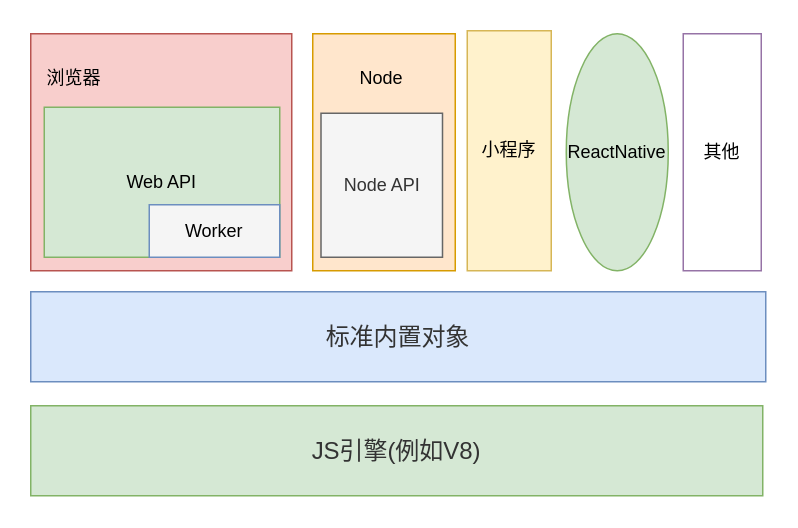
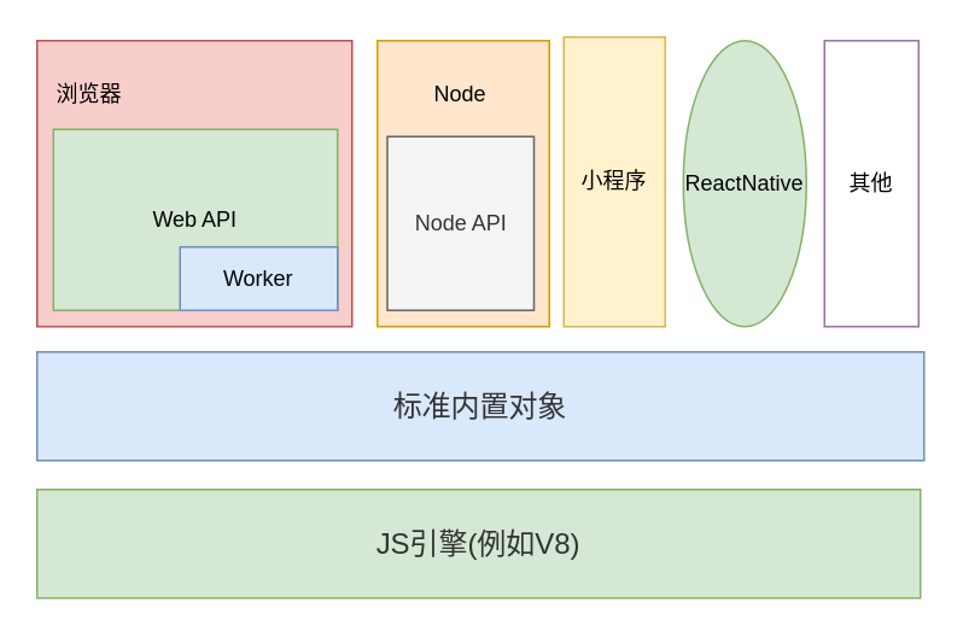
- <mxCell id="9" value="Worker" style="rounded=0;whiteSpace=wrap;html=1;fillColor=#f5f5f5;strokeColor=#6c8ebf;" parent="1" vertex="1"><mxGeometry x="99" y="136" width="87" height="35" as="geometry" /></mxCell>
+ <mxCell id="9" value="Worker" style="rounded=0;whiteSpace=wrap;html=1;fillColor=#dae8fc;strokeColor=#6c8ebf;" parent="1" vertex="1"><mxGeometry x="99" y="136" width="87" height="35" as="geometry" /></mxCell>
